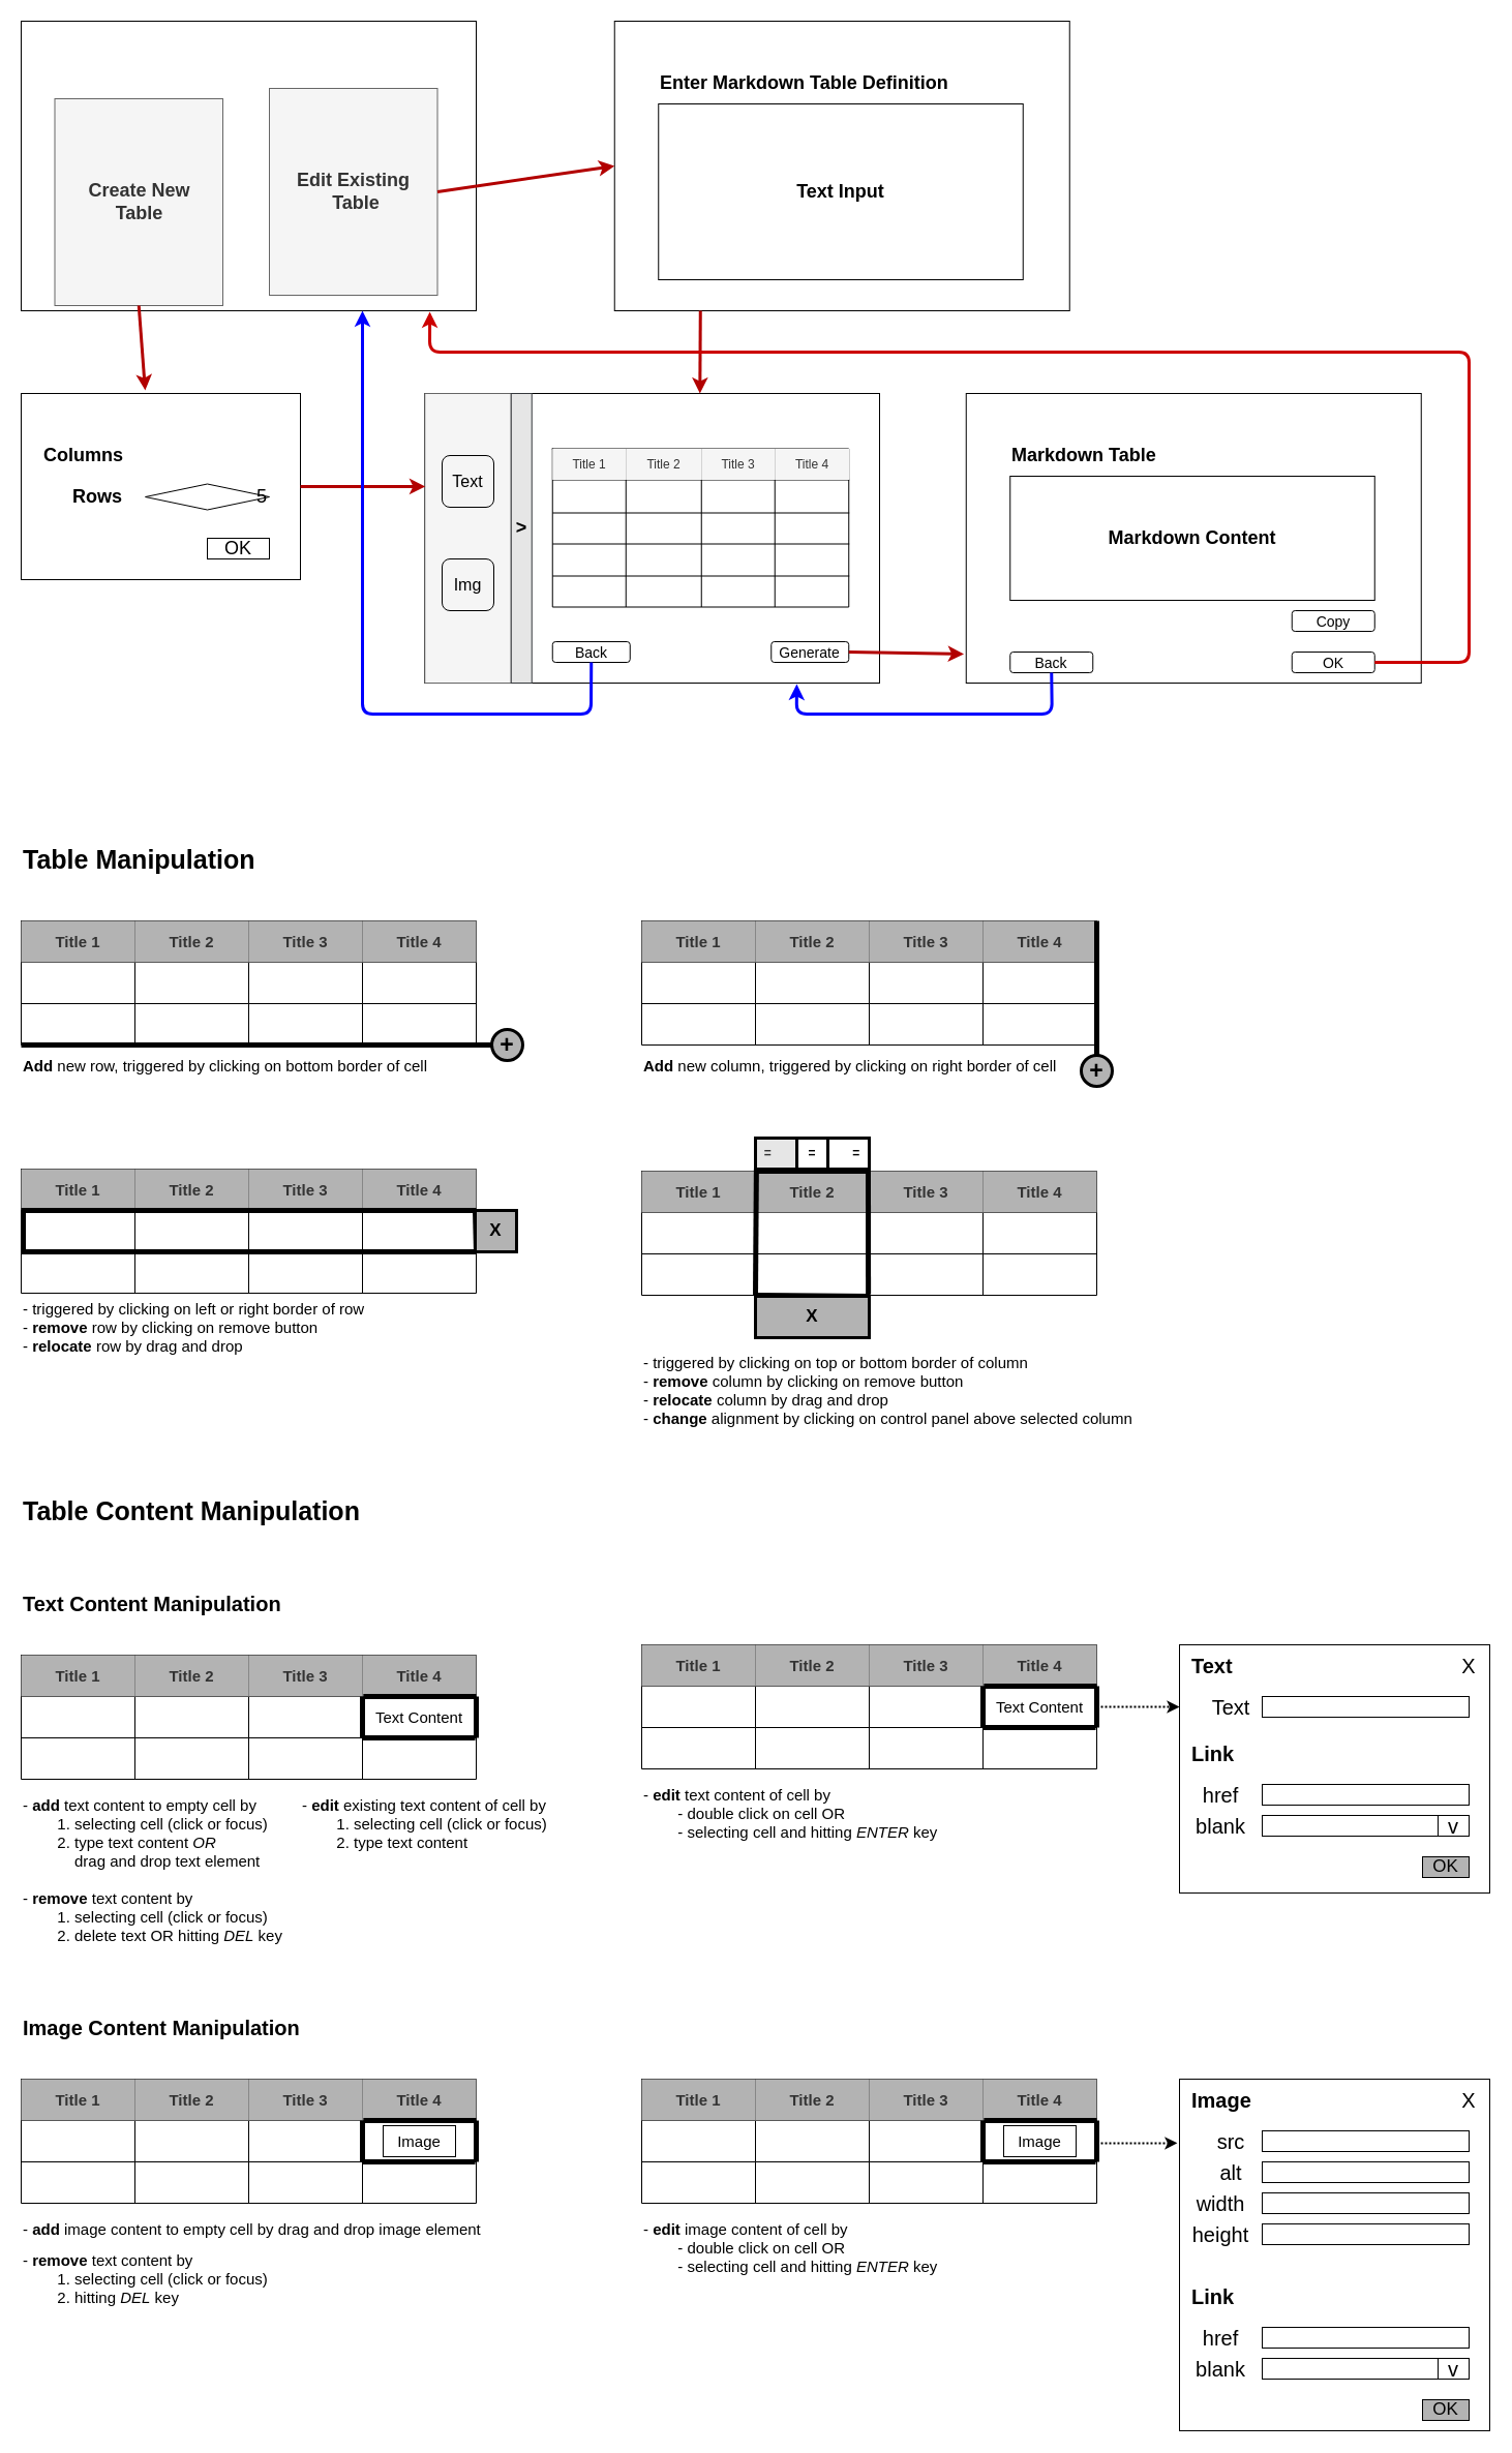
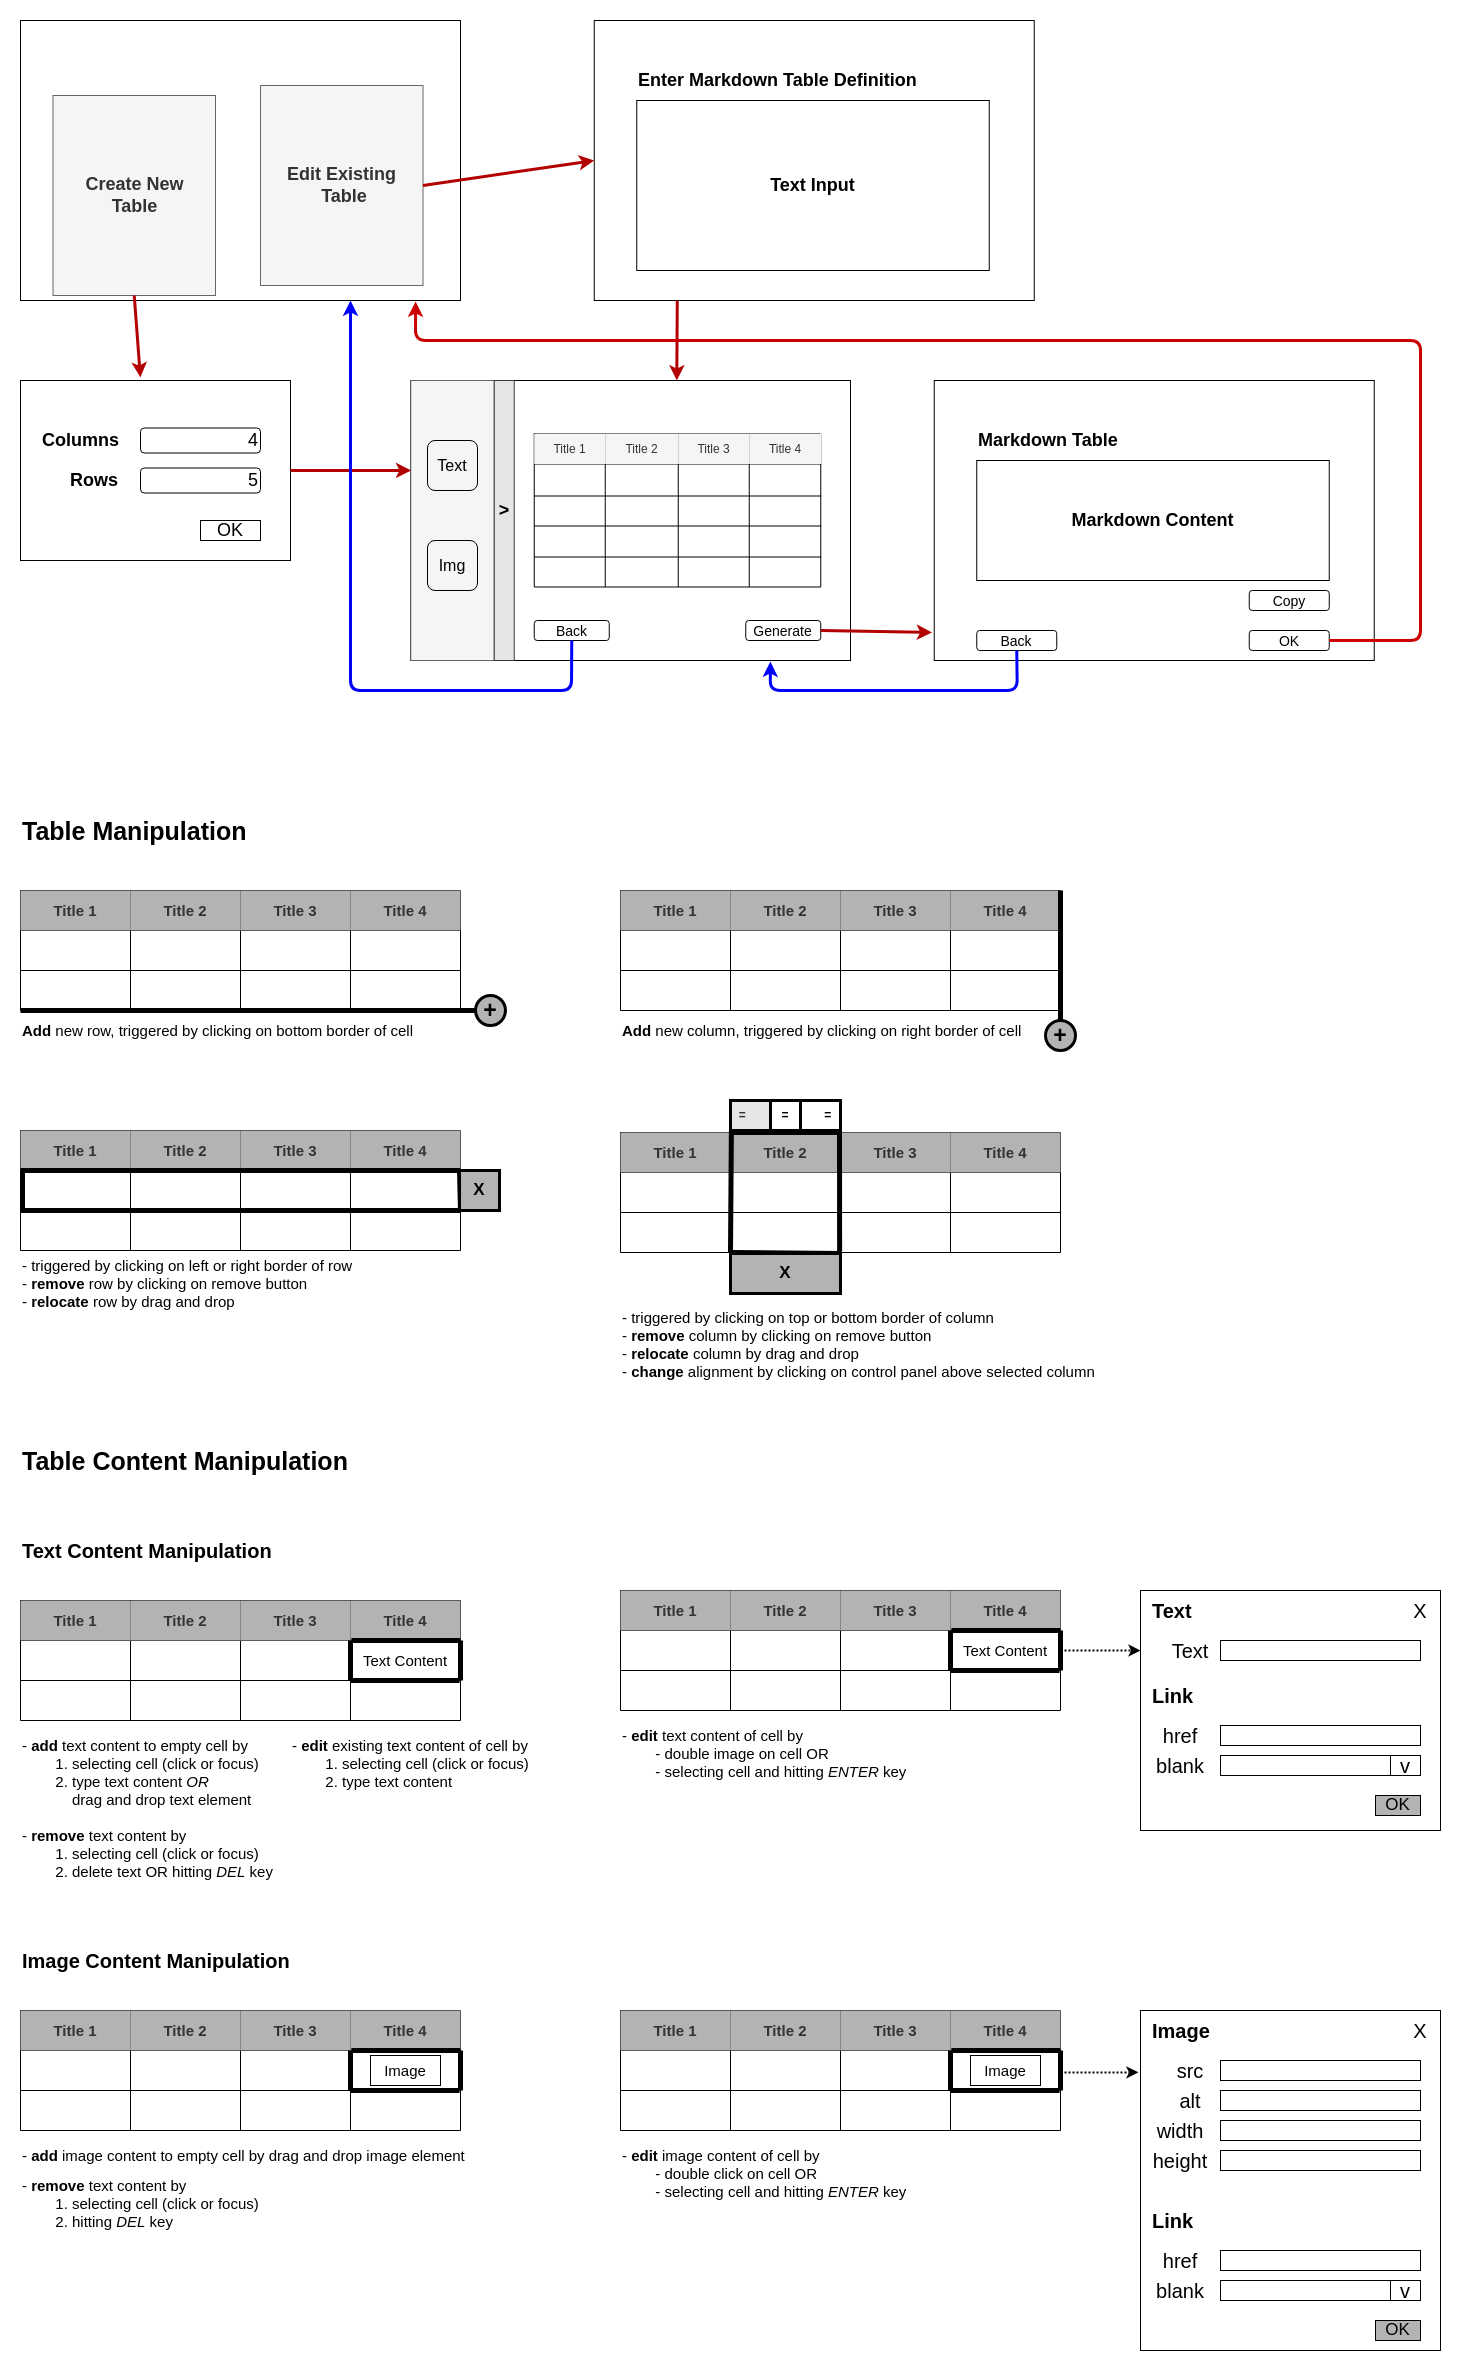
+ <mxCell id="223" value="4" style="rounded=1;whiteSpace=wrap;html=1;fontSize=18;strokeColor=#000000;strokeWidth=1;fillColor=none;align=right;" vertex="1" parent="1"><mxGeometry x="140" y="427.5" width="120" height="25" as="geometry" /></mxCell>
- <mxCell id="224" value="5" style="rhombus;whiteSpace=wrap;html=1;fontSize=18;strokeColor=#000000;strokeWidth=1;fillColor=none;align=right;" vertex="1" parent="1"><mxGeometry x="140" y="467.5" width="120" height="25" as="geometry" /></mxCell>
+ <mxCell id="224" value="5" style="rounded=1;whiteSpace=wrap;html=1;fontSize=18;strokeColor=#000000;strokeWidth=1;fillColor=none;align=right;" vertex="1" parent="1"><mxGeometry x="140" y="467.5" width="120" height="25" as="geometry" /></mxCell>
- <mxCell id="174" value="- &lt;b&gt;edit&lt;/b&gt; text content of cell by&lt;br&gt;&lt;span style=&quot;white-space: pre&quot;&gt;&#09;&lt;/span&gt;- double click on cell OR&amp;nbsp;&lt;br&gt;&lt;span style=&quot;white-space: pre&quot;&gt;&#09;&lt;/span&gt;- selecting cell and hitting &lt;i&gt;ENTER&lt;/i&gt; key" style="text;html=1;strokeColor=none;fillColor=none;align=left;verticalAlign=top;whiteSpace=wrap;rounded=0;fontSize=15;horizontal=1;" parent="1" vertex="1"><mxGeometry x="620" y="1720" width="300" height="60" as="geometry" /></mxCell>
+ <mxCell id="174" value="- &lt;b&gt;edit&lt;/b&gt; text content of cell by&lt;br&gt;&lt;span style=&quot;white-space: pre&quot;&gt;&#09;&lt;/span&gt;- double image on cell OR&amp;nbsp;&lt;br&gt;&lt;span style=&quot;white-space: pre&quot;&gt;&#09;&lt;/span&gt;- selecting cell and hitting &lt;i&gt;ENTER&lt;/i&gt; key" style="text;html=1;strokeColor=none;fillColor=none;align=left;verticalAlign=top;whiteSpace=wrap;rounded=0;fontSize=15;horizontal=1;" parent="1" vertex="1"><mxGeometry x="620" y="1720" width="300" height="60" as="geometry" /></mxCell>
